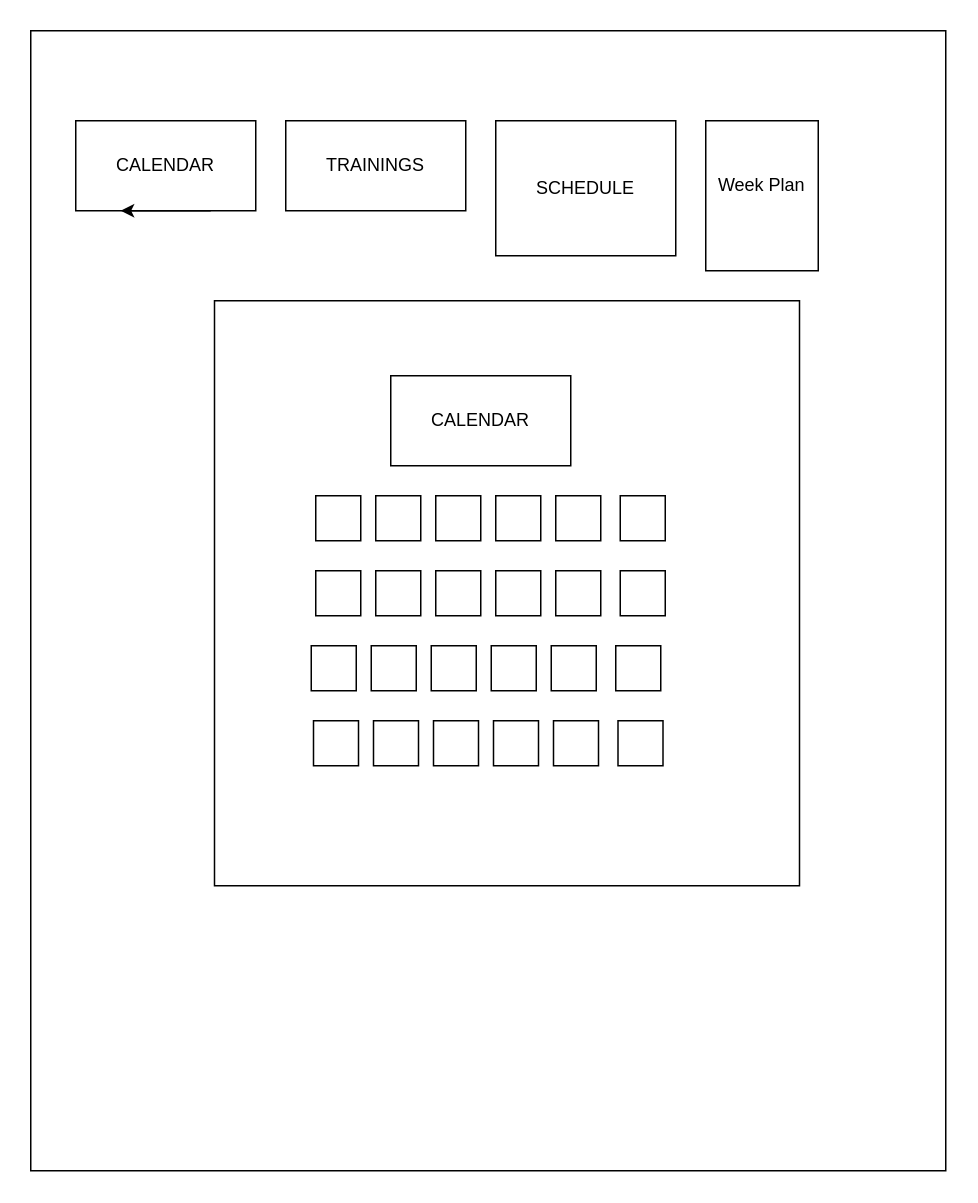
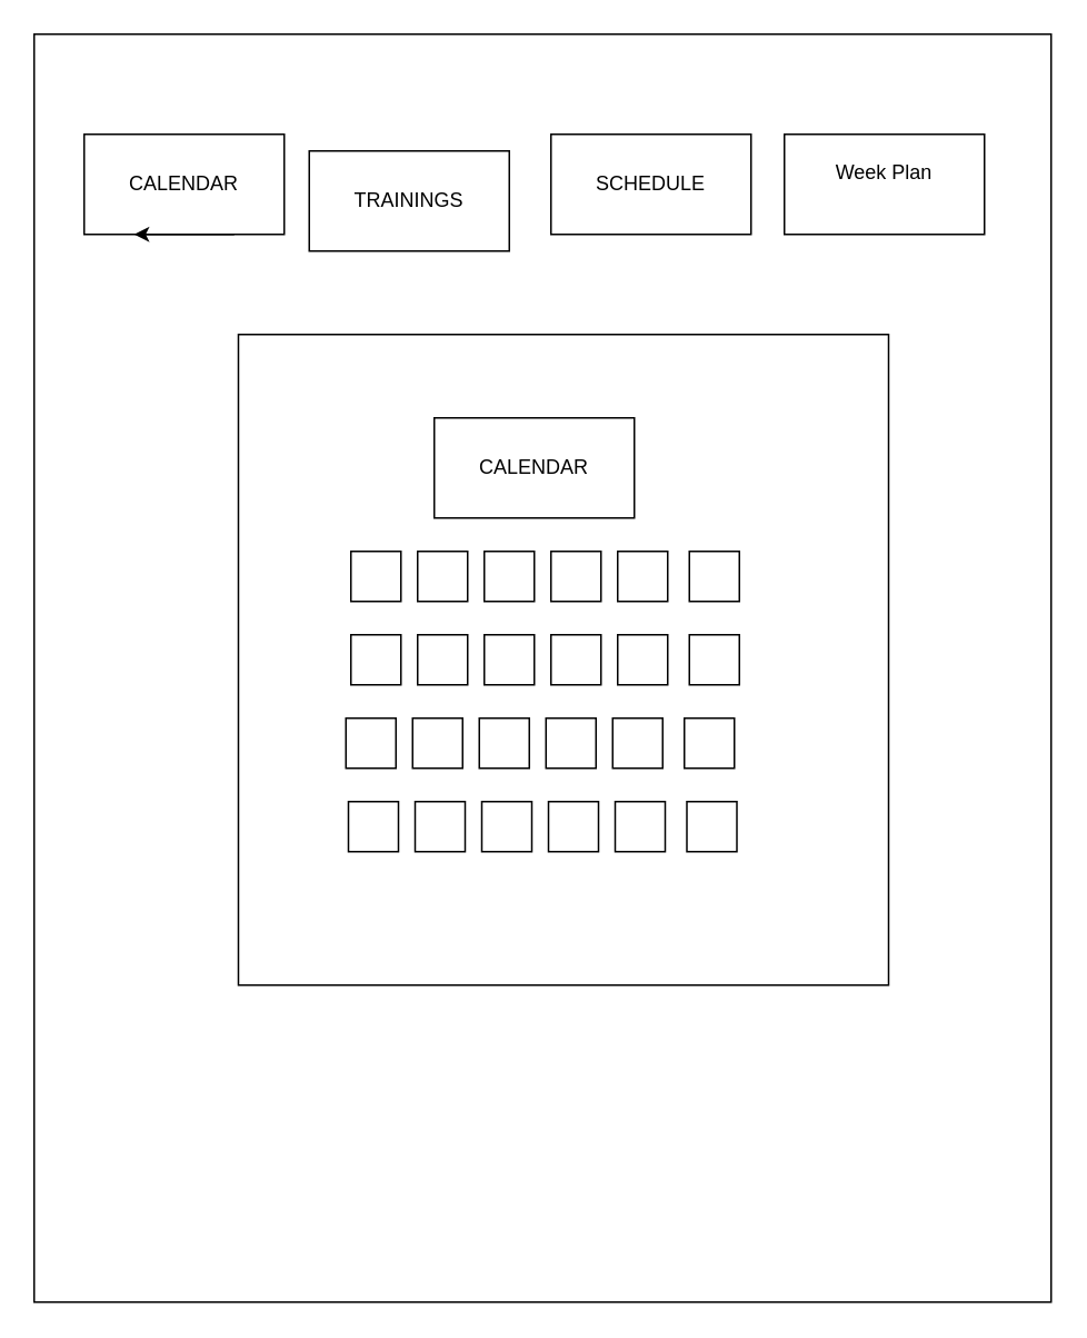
- <mxCell id="29" value="TRAININGS" style="rounded=0;whiteSpace=wrap;html=1;" parent="1" vertex="1"><mxGeometry x="190" y="80" width="120" height="60" as="geometry" /></mxCell>
+ <mxCell id="29" value="TRAININGS" style="rounded=0;whiteSpace=wrap;html=1;" parent="1" vertex="1"><mxGeometry x="185" y="90" width="120" height="60" as="geometry" /></mxCell>
- <mxCell id="31" value="SCHEDULE" style="rounded=0;whiteSpace=wrap;html=1;" parent="1" vertex="1"><mxGeometry x="330" y="80" width="120" height="90" as="geometry" /></mxCell>
+ <mxCell id="31" value="SCHEDULE" style="rounded=0;whiteSpace=wrap;html=1;" parent="1" vertex="1"><mxGeometry x="330" y="80" width="120" height="60" as="geometry" /></mxCell>
- <mxCell id="30" value="Week Plan&lt;div&gt;&lt;br&gt;&lt;/div&gt;" style="rounded=0;whiteSpace=wrap;html=1;" parent="1" vertex="1"><mxGeometry x="470" y="80" width="75" height="100" as="geometry" /></mxCell>
+ <mxCell id="30" value="Week Plan&lt;div&gt;&lt;br&gt;&lt;/div&gt;" style="rounded=0;whiteSpace=wrap;html=1;" parent="1" vertex="1"><mxGeometry x="470" y="80" width="120" height="60" as="geometry" /></mxCell>
